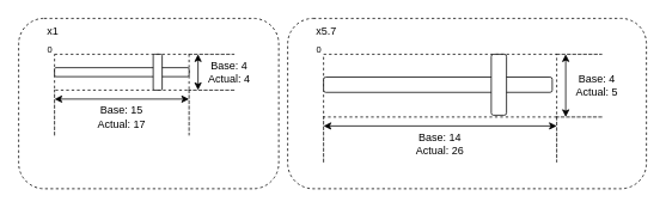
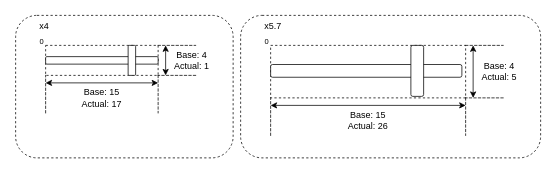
- <mxCell id="5" value="x1" style="text;html=1;align=left;verticalAlign=middle;whiteSpace=wrap;rounded=0;" parent="1" vertex="1"><mxGeometry x="50" y="20" width="230" height="30" as="geometry" /></mxCell>
+ <mxCell id="5" value="x4" style="text;html=1;align=left;verticalAlign=middle;whiteSpace=wrap;rounded=0;" parent="1" vertex="1"><mxGeometry x="50" y="20" width="230" height="30" as="geometry" /></mxCell>
- <mxCell id="15" value="Base: 4&lt;div&gt;Actual: 4&lt;/div&gt;" style="text;html=1;align=center;verticalAlign=middle;whiteSpace=wrap;rounded=0;" parent="1" vertex="1"><mxGeometry x="220" y="60" width="70" height="40" as="geometry" /></mxCell>
+ <mxCell id="15" value="Base: 4&lt;div&gt;Actual: 1&lt;/div&gt;" style="text;html=1;align=center;verticalAlign=middle;whiteSpace=wrap;rounded=0;" parent="1" vertex="1"><mxGeometry x="220" y="60" width="70" height="40" as="geometry" /></mxCell>
- <mxCell id="23" value="Base: 14&lt;div&gt;Actual: 26&lt;/div&gt;" style="text;html=1;align=center;verticalAlign=middle;whiteSpace=wrap;rounded=0;" parent="1" vertex="1"><mxGeometry x="360" y="140" width="260" height="40" as="geometry" /></mxCell>
+ <mxCell id="23" value="Base: 15&lt;div&gt;Actual: 26&lt;/div&gt;" style="text;html=1;align=center;verticalAlign=middle;whiteSpace=wrap;rounded=0;" parent="1" vertex="1"><mxGeometry x="360" y="140" width="260" height="40" as="geometry" /></mxCell>
